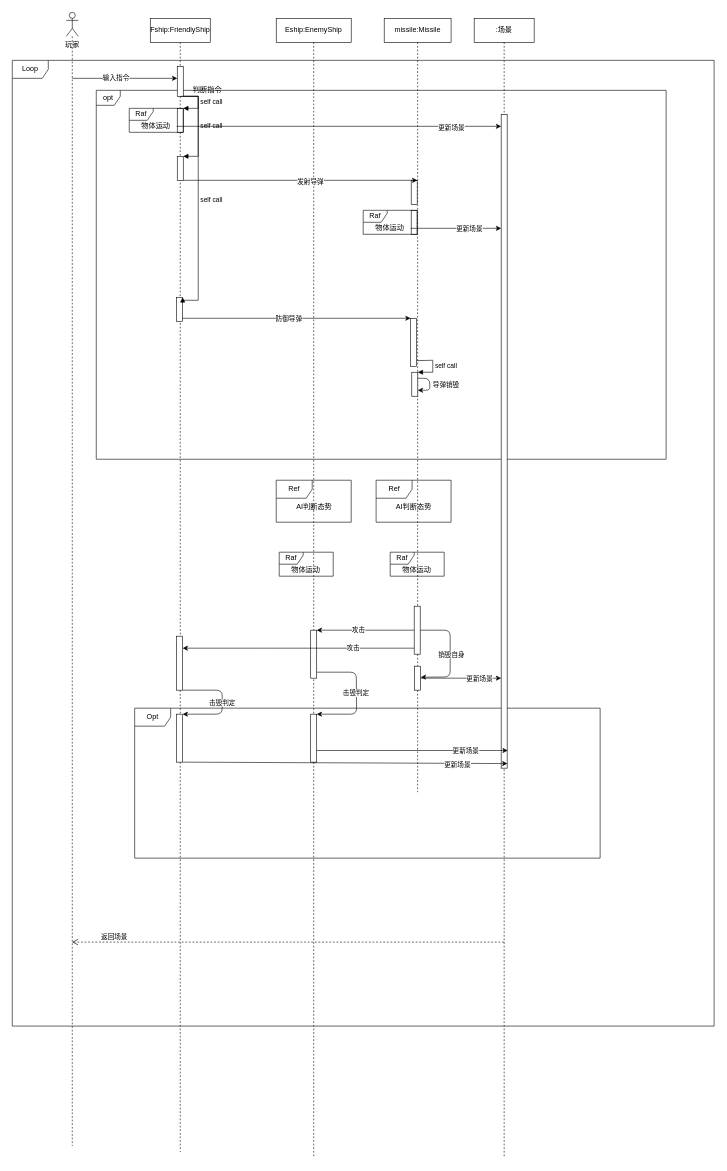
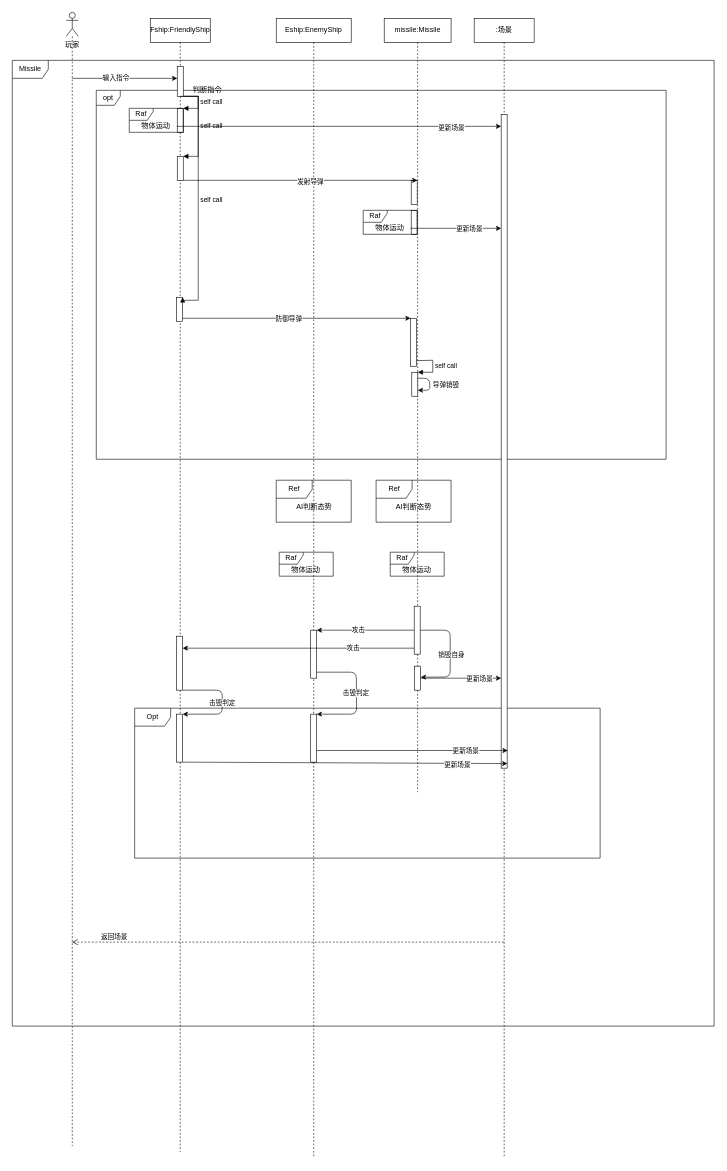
- <mxCell id="71" value="Loop" style="shape=umlFrame;whiteSpace=wrap;html=1;" vertex="1" parent="1"><mxGeometry x="20" y="100" width="1170" height="1610" as="geometry" /></mxCell>
+ <mxCell id="71" value="Missile" style="shape=umlFrame;whiteSpace=wrap;html=1;" vertex="1" parent="1"><mxGeometry x="20" y="100" width="1170" height="1610" as="geometry" /></mxCell>
